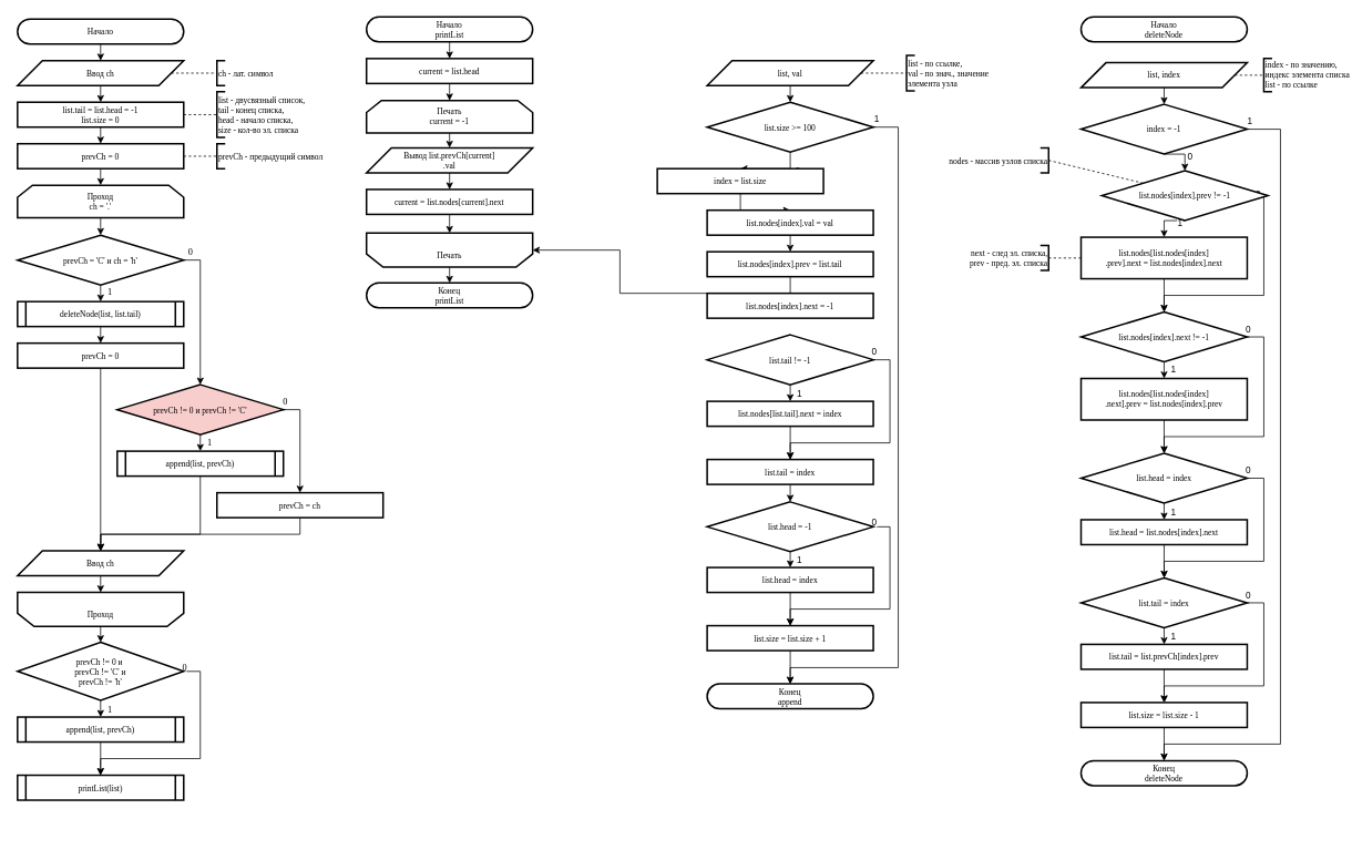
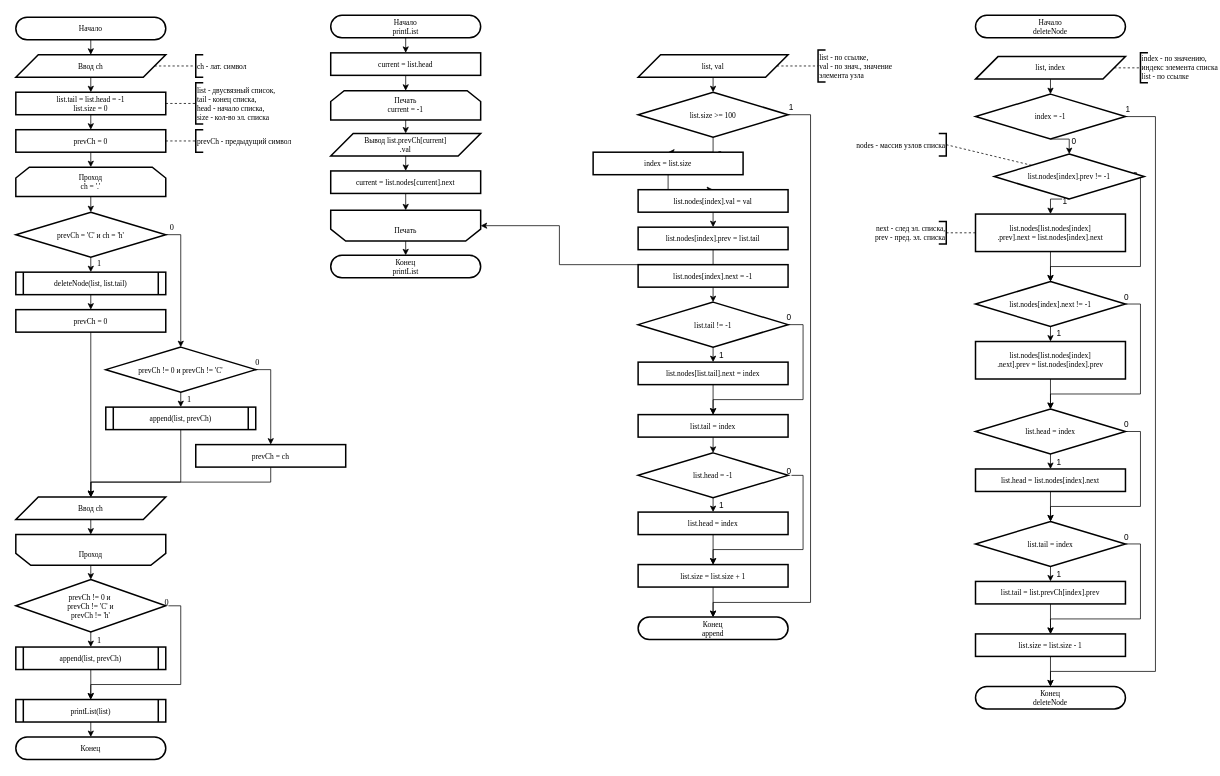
+ <mxCell id="109" style="edgeStyle=orthogonalEdgeStyle;rounded=0;orthogonalLoop=1;jettySize=auto;html=1;exitX=0.5;exitY=1;exitDx=0;exitDy=0;entryX=0.5;entryY=0;entryDx=0;entryDy=0;" edge="1" parent="1" source="110" target="115"><mxGeometry relative="1" as="geometry" /></mxCell>
- <mxCell id="26" value="prevCh != 0 и prevCh != 'C'" style="rhombus;whiteSpace=wrap;html=1;strokeWidth=2;fontFamily=JetBrains Mono;fontSize=10;fillColor=#f8cecc;" vertex="1" parent="1"><mxGeometry x="140" y="462.5" width="200" height="60" as="geometry" /></mxCell>
+ <mxCell id="26" value="prevCh != 0 и prevCh != 'C'" style="rhombus;whiteSpace=wrap;html=1;strokeWidth=2;fontFamily=JetBrains Mono;fontSize=10;" vertex="1" parent="1"><mxGeometry x="140" y="462.5" width="200" height="60" as="geometry" /></mxCell>
+ <mxCell id="42" style="edgeStyle=orthogonalEdgeStyle;rounded=0;orthogonalLoop=1;jettySize=auto;html=1;exitX=0.5;exitY=1;exitDx=0;exitDy=0;entryX=0.5;entryY=0;entryDx=0;entryDy=0;fontFamily=JetBrains Mono;" edge="1" parent="1" source="43" target="4"><mxGeometry relative="1" as="geometry" /></mxCell>
+ <mxCell id="4" value="Конец" style="rounded=1;whiteSpace=wrap;html=1;arcSize=50;container=0;strokeWidth=2;fontFamily=JetBrains Mono;fontSize=10;" parent="1" vertex="1"><mxGeometry x="20" y="982.5" width="200" height="30" as="geometry" /></mxCell>
